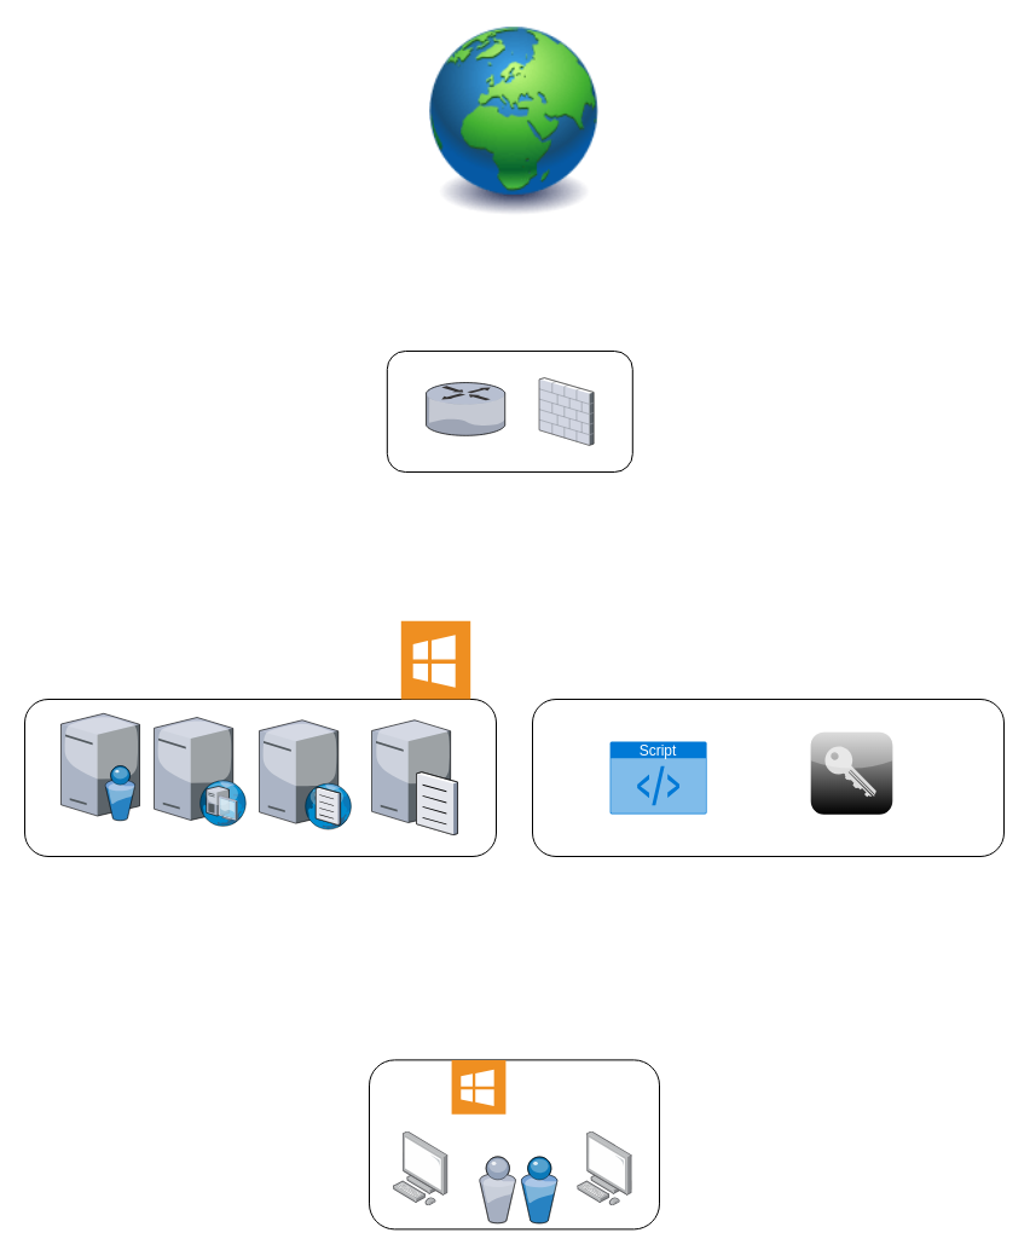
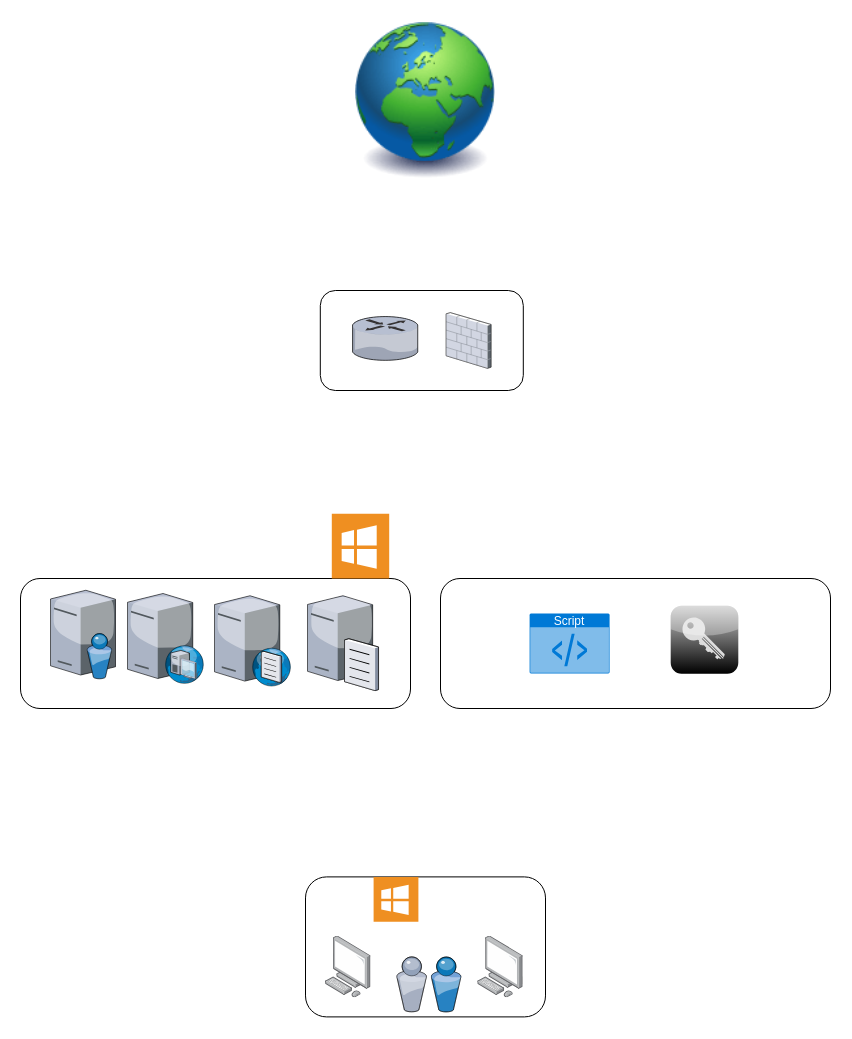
- <mxCell id="16" value="Script" style="html=1;whiteSpace=wrap;strokeColor=none;fillColor=#0079D6;labelPosition=center;verticalLabelPosition=middle;verticalAlign=top;align=center;fontSize=12;outlineConnect=0;spacingTop=-6;fontColor=#FFFFFF;sketch=0;shape=mxgraph.sitemap.script;" vertex="1" parent="1"><mxGeometry x="504.1" y="613" width="80" height="60" as="geometry" /></mxCell>
+ <mxCell id="16" value="Script" style="html=1;whiteSpace=wrap;strokeColor=none;fillColor=#0079D6;labelPosition=center;verticalLabelPosition=middle;verticalAlign=top;align=center;fontSize=12;outlineConnect=0;spacingTop=-6;fontColor=#FFFFFF;sketch=0;shape=mxgraph.sitemap.script;" vertex="1" parent="1"><mxGeometry x="529.1" y="613" width="80" height="60" as="geometry" /></mxCell>
